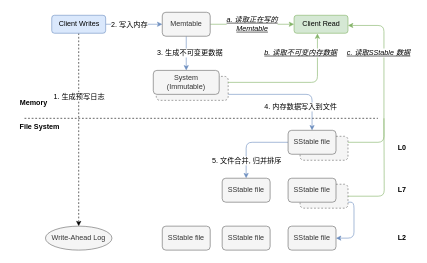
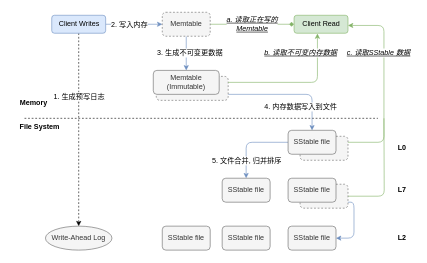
- <mxCell id="14" value="Memtable" style="rounded=1;whiteSpace=wrap;html=1;fontSize=12;fillColor=#f5f5f5;fontColor=#333333;strokeColor=#666666;" vertex="1" parent="1"><mxGeometry x="270" y="20" width="80" height="40" as="geometry" /></mxCell>
+ <mxCell id="14" value="Memtable" style="rounded=1;whiteSpace=wrap;html=1;fontSize=12;fillColor=#f5f5f5;fontColor=#333333;strokeColor=#666666;dashed=1;" vertex="1" parent="1"><mxGeometry x="270" y="20" width="80" height="40" as="geometry" /></mxCell>
- <mxCell id="13" value="&lt;i&gt;&lt;u&gt;a. 读取正在写的&lt;br&gt;Memtable&lt;/u&gt;&lt;/i&gt;" style="edgeStyle=orthogonalEdgeStyle;rounded=0;orthogonalLoop=1;jettySize=auto;html=1;exitX=1;exitY=0.5;exitDx=0;exitDy=0;fillColor=#d5e8d4;strokeColor=#82b366;fontSize=12;" edge="1" parent="1" source="14" target="34"><mxGeometry x="0.007" relative="1" as="geometry"><mxPoint as="offset" /></mxGeometry></mxCell>
+ <mxCell id="13" value="&lt;i&gt;&lt;u&gt;a. 读取正在写的&lt;br&gt;Memtable&lt;/u&gt;&lt;/i&gt;" style="edgeStyle=orthogonalEdgeStyle;rounded=0;orthogonalLoop=1;jettySize=auto;html=1;exitX=1;exitY=0.5;exitDx=0;exitDy=0;fillColor=#d5e8d4;strokeColor=#82b366;fontSize=12;endArrow=diamond;" edge="1" parent="1" source="14" target="34"><mxGeometry x="0.007" relative="1" as="geometry"><mxPoint as="offset" /></mxGeometry></mxCell>
- <mxCell id="33" value="System&lt;br style=&quot;border-color: var(--border-color); font-size: 12px;&quot;&gt;(Immutable)" style="rounded=1;whiteSpace=wrap;html=1;fontSize=12;fillColor=#f5f5f5;fontColor=#333333;strokeColor=#666666;" vertex="1" parent="1"><mxGeometry x="255" y="117" width="110" height="40" as="geometry" /></mxCell>
+ <mxCell id="33" value="Memtable&lt;br style=&quot;border-color: var(--border-color); font-size: 12px;&quot;&gt;(Immutable)" style="rounded=1;whiteSpace=wrap;html=1;fontSize=12;fillColor=#f5f5f5;fontColor=#333333;strokeColor=#666666;" vertex="1" parent="1"><mxGeometry x="255" y="117" width="110" height="40" as="geometry" /></mxCell>
